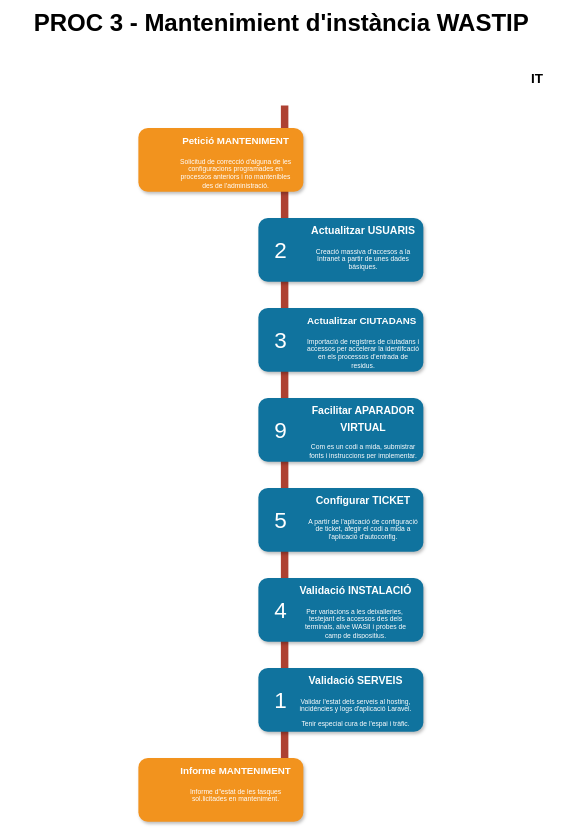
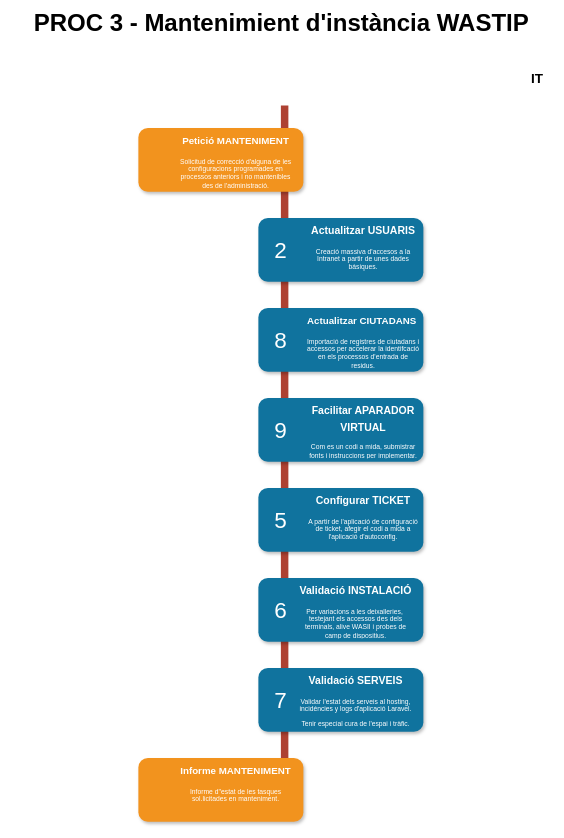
- <mxCell id="16" value="3" style="text;html=1;strokeColor=none;fillColor=none;align=center;verticalAlign=middle;whiteSpace=wrap;fontSize=30;fontColor=#FFFFFF;" parent="1" vertex="1"><mxGeometry x="354" y="443" width="40" height="20" as="geometry" /></mxCell>
+ <mxCell id="16" value="8" style="text;html=1;strokeColor=none;fillColor=none;align=center;verticalAlign=middle;whiteSpace=wrap;fontSize=30;fontColor=#FFFFFF;" parent="1" vertex="1"><mxGeometry x="354" y="443" width="40" height="20" as="geometry" /></mxCell>
- <mxCell id="8" value="4" style="text;html=1;strokeColor=none;fillColor=none;align=center;verticalAlign=middle;whiteSpace=wrap;fontSize=30;fontColor=#FFFFFF;" parent="1" vertex="1"><mxGeometry x="354" y="803" width="40" height="20" as="geometry" /></mxCell>
+ <mxCell id="8" value="6" style="text;html=1;strokeColor=none;fillColor=none;align=center;verticalAlign=middle;whiteSpace=wrap;fontSize=30;fontColor=#FFFFFF;" parent="1" vertex="1"><mxGeometry x="354" y="803" width="40" height="20" as="geometry" /></mxCell>
- <mxCell id="25" value="1" style="text;html=1;strokeColor=none;fillColor=none;align=center;verticalAlign=middle;whiteSpace=wrap;fontSize=30;fontColor=#FFFFFF;" vertex="1" parent="1"><mxGeometry x="354" y="923" width="40" height="20" as="geometry" /></mxCell>
+ <mxCell id="25" value="7" style="text;html=1;strokeColor=none;fillColor=none;align=center;verticalAlign=middle;whiteSpace=wrap;fontSize=30;fontColor=#FFFFFF;" vertex="1" parent="1"><mxGeometry x="354" y="923" width="40" height="20" as="geometry" /></mxCell>
